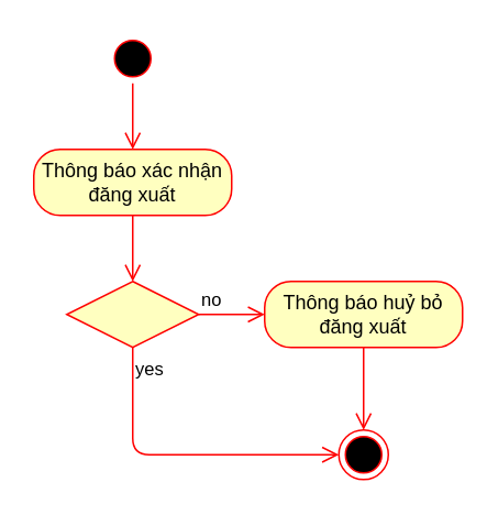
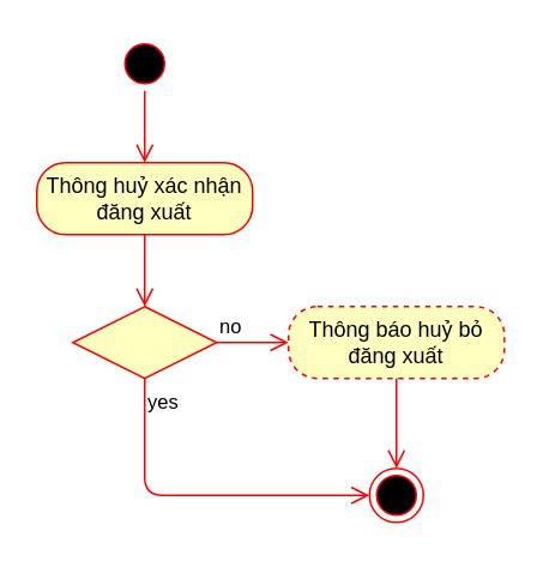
- <mxCell id="4" value="Thông báo xác nhận đăng xuất" style="rounded=1;whiteSpace=wrap;html=1;arcSize=40;fontColor=#000000;fillColor=#ffffc0;strokeColor=#ff0000;" vertex="1" parent="1"><mxGeometry x="20" y="90" width="120" height="40" as="geometry" /></mxCell>
+ <mxCell id="4" value="Thông huỷ xác nhận đăng xuất" style="rounded=1;whiteSpace=wrap;html=1;arcSize=40;fontColor=#000000;fillColor=#ffffc0;strokeColor=#ff0000;" vertex="1" parent="1"><mxGeometry x="20" y="90" width="120" height="40" as="geometry" /></mxCell>
- <mxCell id="10" value="Thông báo huỷ bỏ đăng xuất" style="rounded=1;whiteSpace=wrap;html=1;arcSize=40;fontColor=#000000;fillColor=#ffffc0;strokeColor=#ff0000;" vertex="1" parent="1"><mxGeometry x="160" y="170" width="120" height="40" as="geometry" /></mxCell>
+ <mxCell id="10" value="Thông báo huỷ bỏ đăng xuất" style="rounded=1;whiteSpace=wrap;html=1;arcSize=40;fontColor=#000000;fillColor=#ffffc0;strokeColor=#ff0000;dashed=1;" vertex="1" parent="1"><mxGeometry x="160" y="170" width="120" height="40" as="geometry" /></mxCell>
